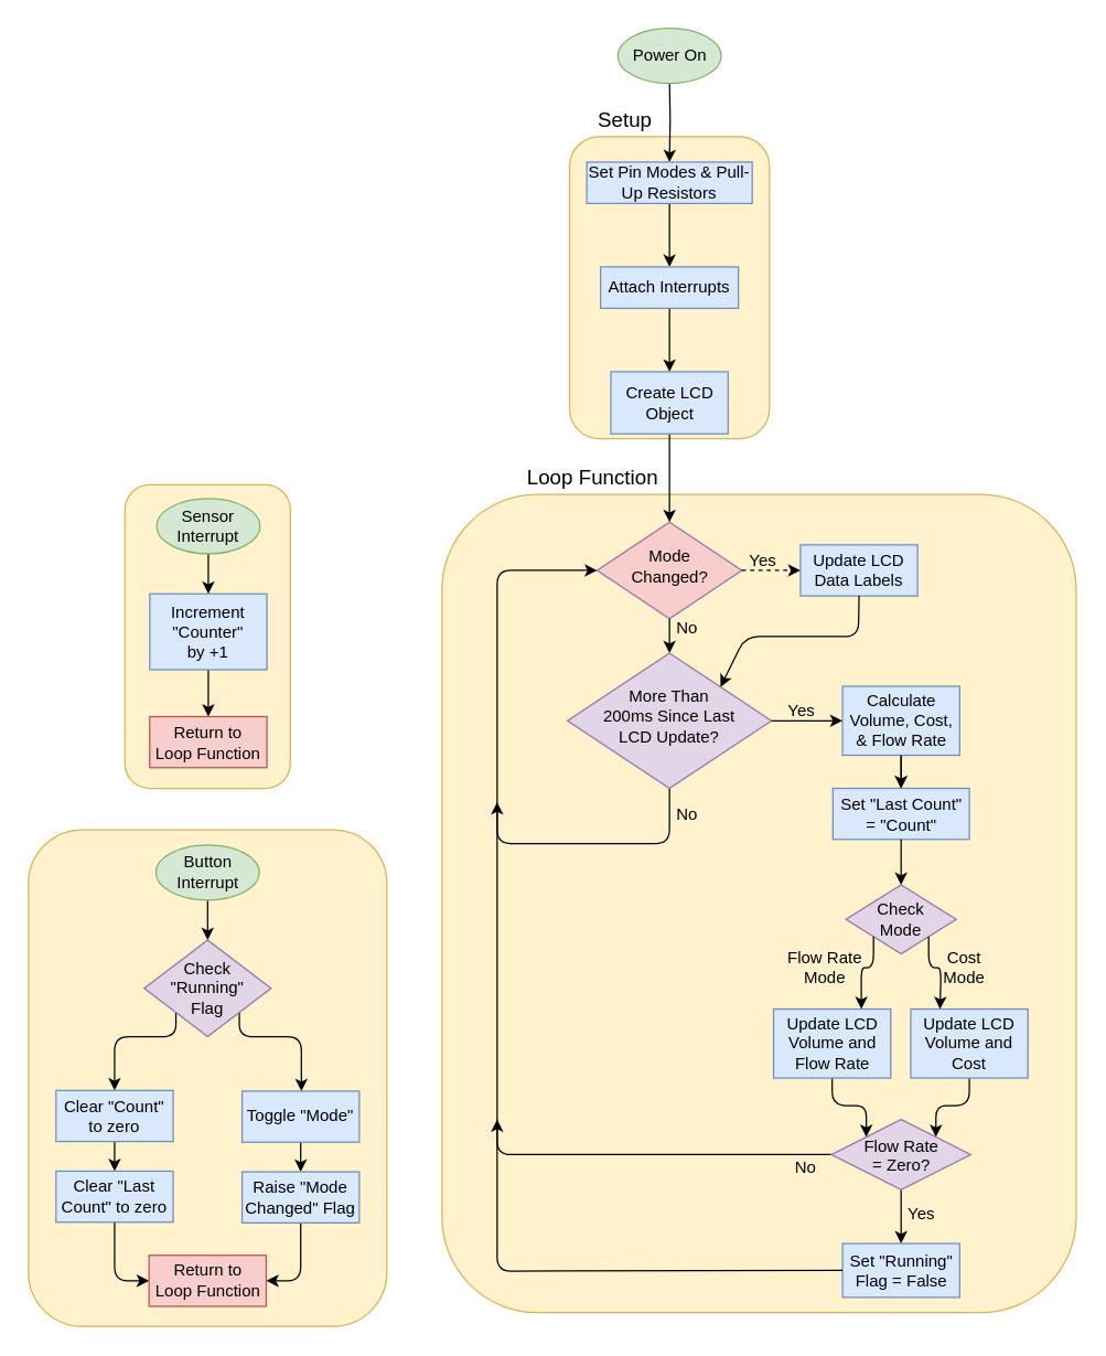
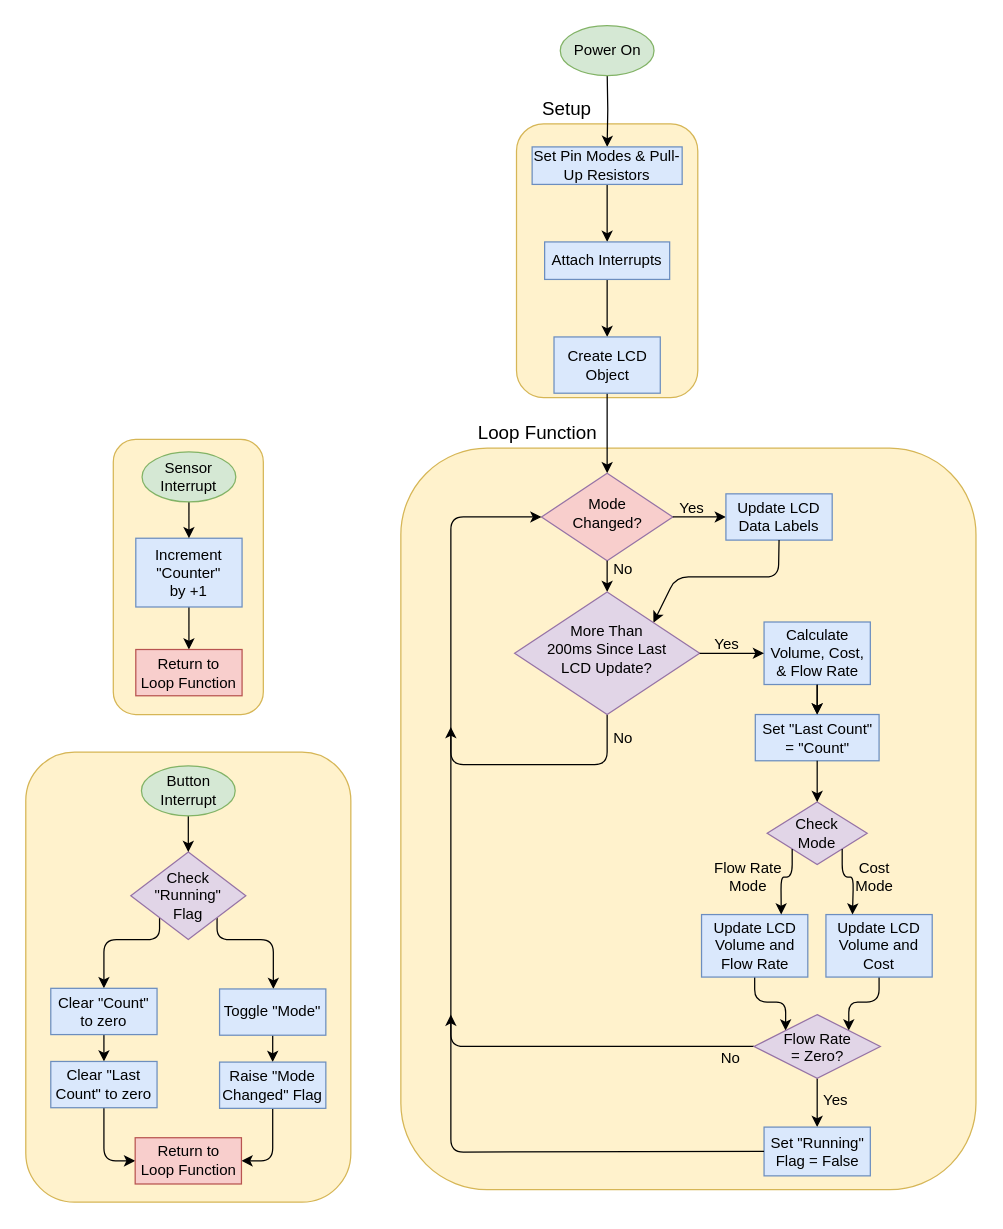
- <mxCell id="15" value="" style="edgeStyle=orthogonalEdgeStyle;rounded=0;orthogonalLoop=1;jettySize=auto;html=1;exitX=1;exitY=0.5;exitDx=0;exitDy=0;entryX=0;entryY=0.5;entryDx=0;entryDy=0;dashed=1;" edge="1" parent="1" source="14" target="16"><mxGeometry relative="1" as="geometry"><mxPoint x="570" y="371" as="targetPoint" /></mxGeometry></mxCell>
+ <mxCell id="15" value="" style="edgeStyle=orthogonalEdgeStyle;rounded=0;orthogonalLoop=1;jettySize=auto;html=1;exitX=1;exitY=0.5;exitDx=0;exitDy=0;entryX=0;entryY=0.5;entryDx=0;entryDy=0;" edge="1" parent="1" source="14" target="16"><mxGeometry relative="1" as="geometry"><mxPoint x="570" y="371" as="targetPoint" /></mxGeometry></mxCell>
